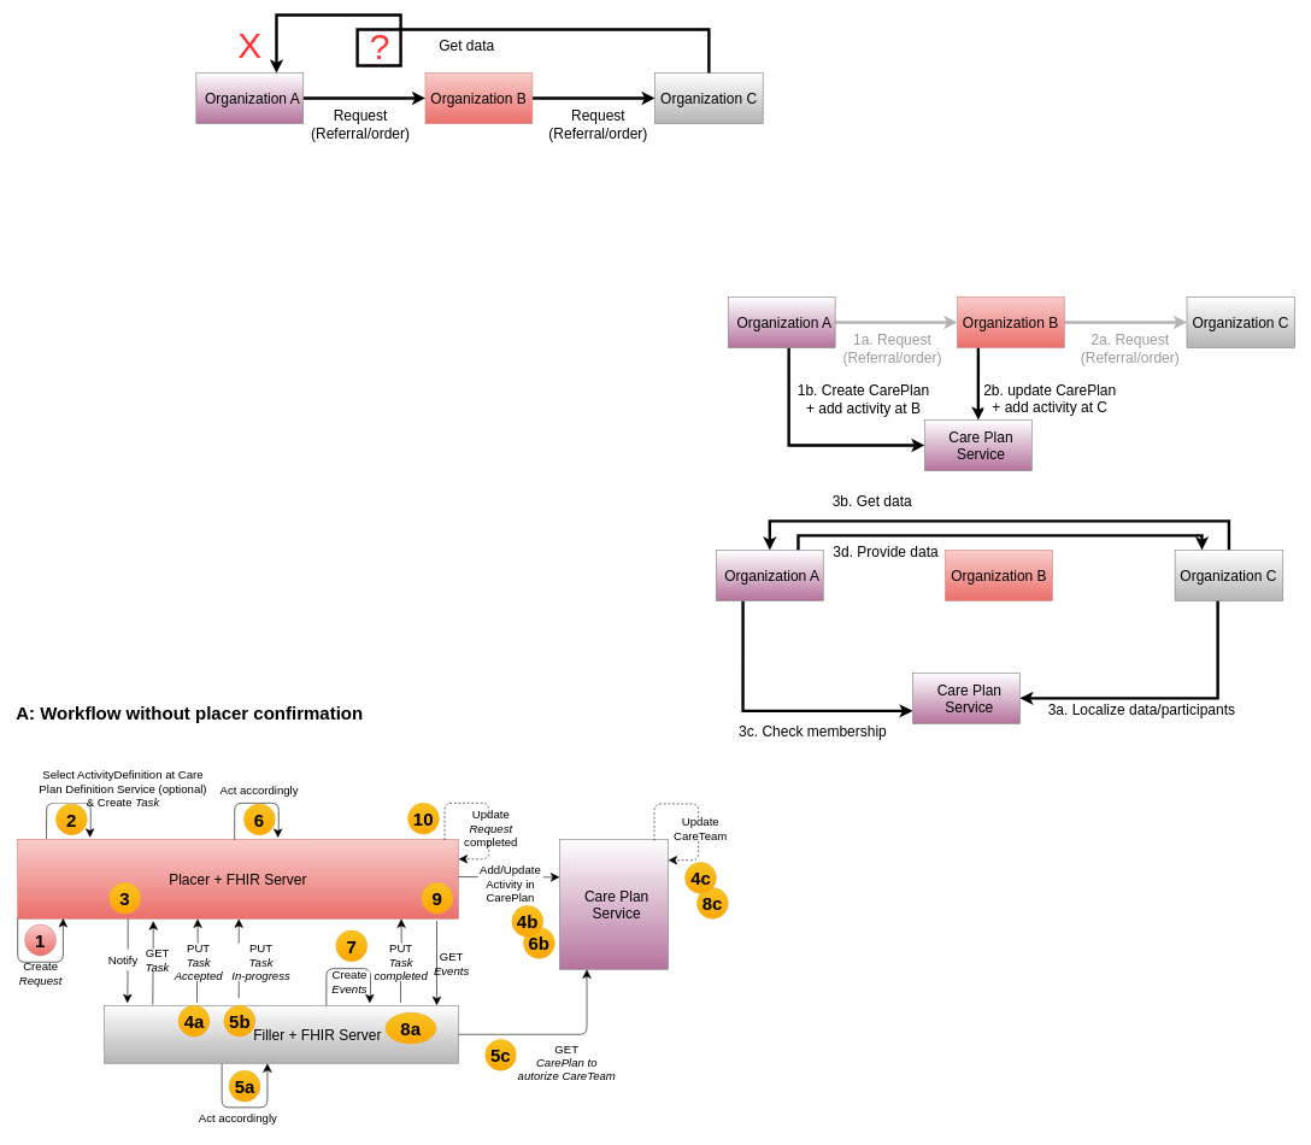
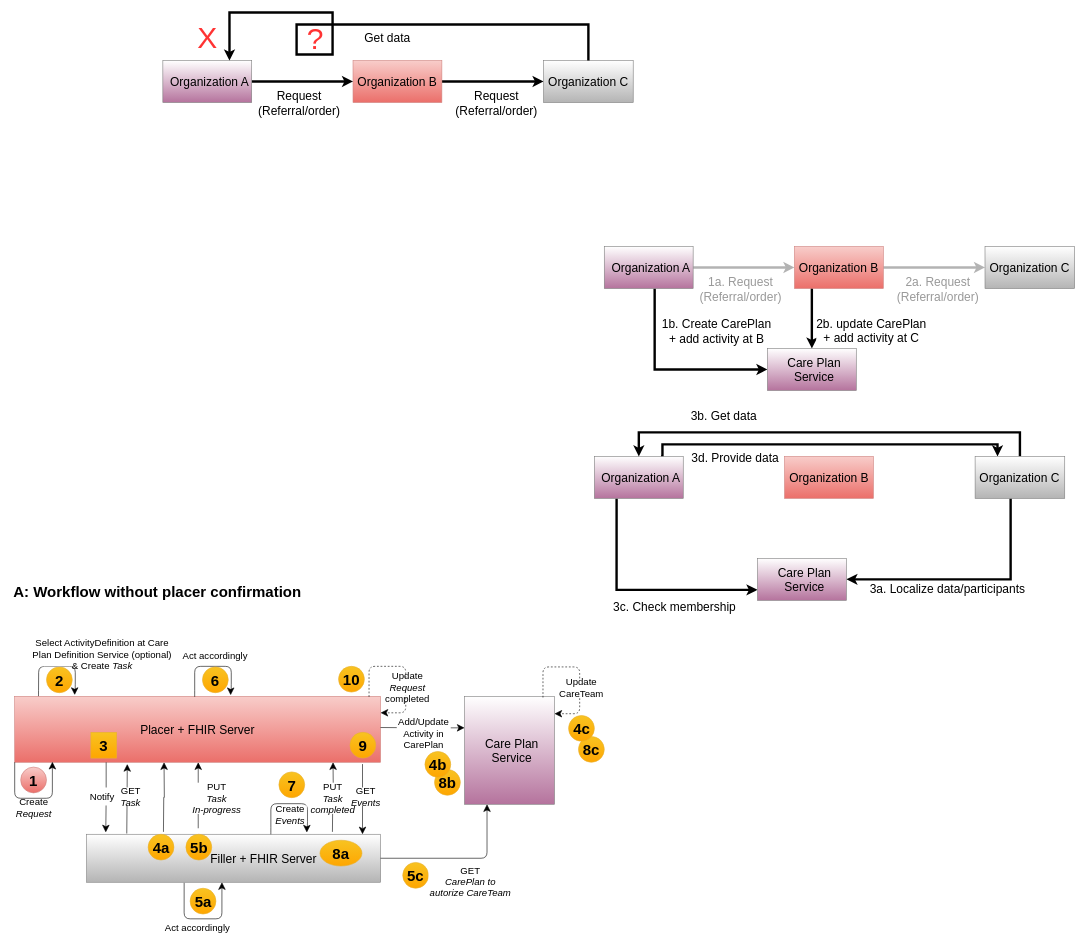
- <mxCell id="21" value="3" style="ellipse;whiteSpace=wrap;html=1;fontStyle=1;fontSize=25;fillColor=#f8c321;strokeColor=#e8b130;rounded=0;gradientColor=#fea601;" parent="1" vertex="1"><mxGeometry x="151" y="1220" width="43" height="43" as="geometry" /></mxCell>
+ <mxCell id="21" value="3" style="whiteSpace=wrap;html=1;fontStyle=1;fontSize=25;fillColor=#f8c321;strokeColor=#e8b130;gradientColor=#fea601;rounded=0;" parent="1" vertex="1"><mxGeometry x="151" y="1220" width="43" height="43" as="geometry" /></mxCell>
- <mxCell id="42" value="6b" style="ellipse;whiteSpace=wrap;html=1;fontStyle=1;fontSize=25;fillColor=#f8c321;strokeColor=#e8b130;rounded=0;gradientColor=#fea601;" vertex="1" parent="1"><mxGeometry x="724" y="1282" width="43" height="43" as="geometry" /></mxCell>
+ <mxCell id="42" value="8b" style="ellipse;whiteSpace=wrap;html=1;fontStyle=1;fontSize=25;fillColor=#f8c321;strokeColor=#e8b130;rounded=0;gradientColor=#fea601;" vertex="1" parent="1"><mxGeometry x="724" y="1282" width="43" height="43" as="geometry" /></mxCell>
- <mxCell id="33" value="PUT&lt;br&gt;&lt;i&gt;Task&lt;br&gt;Accepted&lt;br&gt;&lt;/i&gt;" style="text;html=1;strokeColor=none;fillColor=default;align=center;verticalAlign=middle;whiteSpace=wrap;rounded=0;fontSize=16;fontStyle=0" parent="1" vertex="1"><mxGeometry x="246.5" y="1304" width="55" height="52" as="geometry" /></mxCell>
- <mxCell id="35" value="GET &lt;i&gt;Events&lt;/i&gt;" style="text;html=1;strokeColor=none;fillColor=default;align=center;verticalAlign=middle;whiteSpace=wrap;rounded=0;fontSize=16;fontStyle=0" parent="1" vertex="1"><mxGeometry x="608" y="1317" width="33" height="30" as="geometry" /></mxCell>
+ <mxCell id="35" value="GET &lt;i&gt;Events&lt;/i&gt;" style="text;html=1;strokeColor=none;fillColor=default;align=center;verticalAlign=middle;whiteSpace=wrap;rounded=0;fontSize=16;fontStyle=0" parent="1" vertex="1"><mxGeometry x="593" y="1312" width="33" height="30" as="geometry" /></mxCell>
